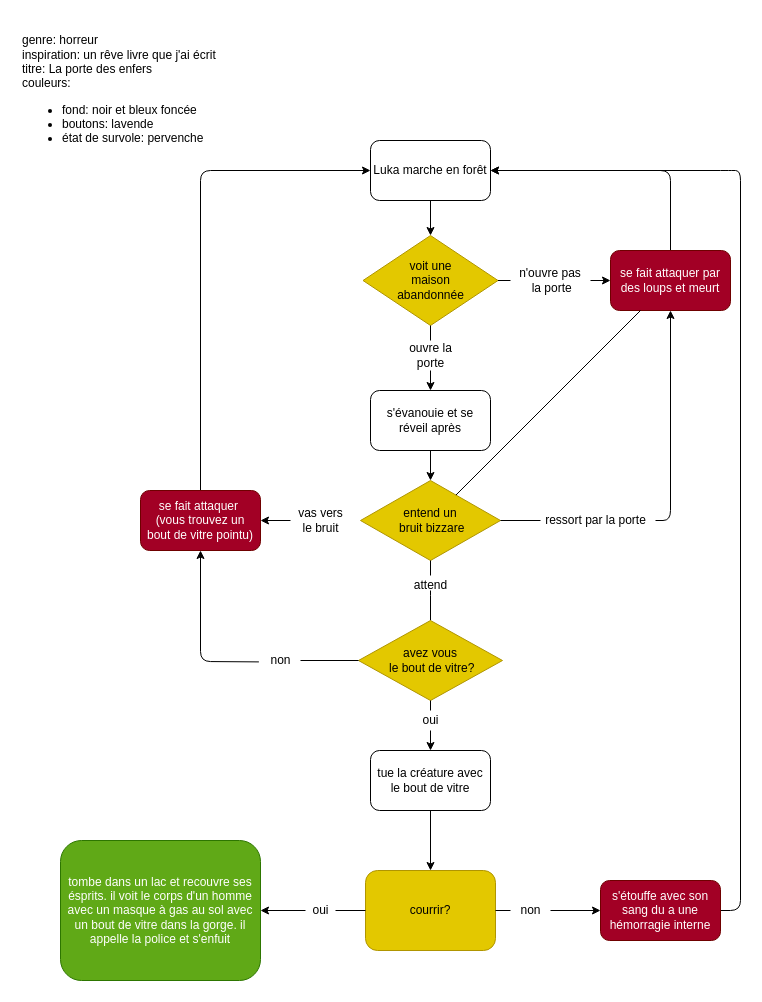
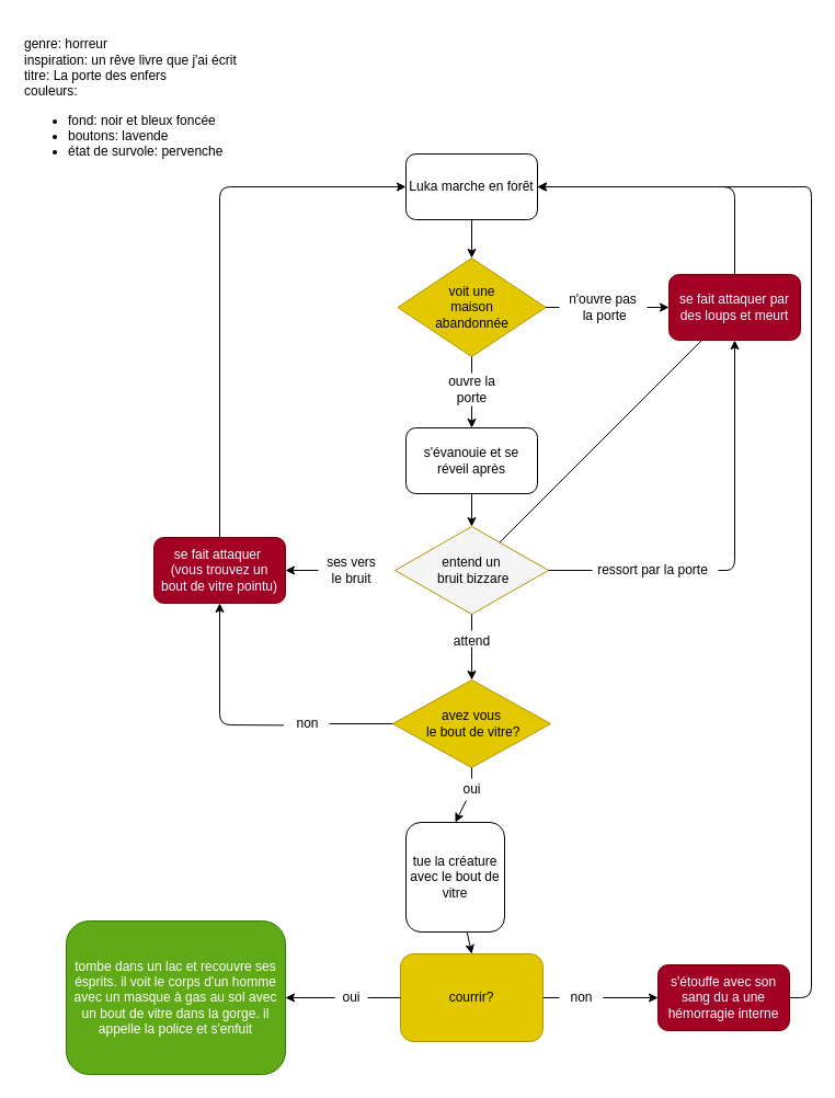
- <mxCell id="21" value="vas vers&lt;br&gt;le bruit" style="text;html=1;align=center;verticalAlign=middle;resizable=0;points=[];autosize=1;strokeColor=none;fillColor=none;" parent="1" vertex="1"><mxGeometry x="290" y="505" width="60" height="30" as="geometry" /></mxCell>
+ <mxCell id="21" value="ses vers&lt;br&gt;le bruit" style="text;html=1;align=center;verticalAlign=middle;resizable=0;points=[];autosize=1;strokeColor=none;fillColor=none;" parent="1" vertex="1"><mxGeometry x="290" y="505" width="60" height="30" as="geometry" /></mxCell>
- <mxCell id="16" value="entend un&lt;br&gt;&amp;nbsp;bruit bizzare" style="rhombus;whiteSpace=wrap;html=1;fillColor=#e3c800;fontColor=#000000;strokeColor=#B09500;" parent="1" vertex="1"><mxGeometry x="360" y="480" width="140" height="80" as="geometry" /></mxCell>
+ <mxCell id="16" value="entend un&lt;br&gt;&amp;nbsp;bruit bizzare" style="rhombus;whiteSpace=wrap;html=1;fillColor=#f5f5f5;fontColor=#000000;strokeColor=#B09500;" parent="1" vertex="1"><mxGeometry x="360" y="480" width="140" height="80" as="geometry" /></mxCell>
- <mxCell id="25" style="edgeStyle=none;html=1;entryX=0.5;entryY=0;entryDx=0;entryDy=0;endArrow=none;" parent="1" source="34" target="29" edge="1"><mxGeometry relative="1" as="geometry" /></mxCell>
+ <mxCell id="25" style="edgeStyle=none;html=1;entryX=0.5;entryY=0;entryDx=0;entryDy=0;" parent="1" source="34" target="29" edge="1"><mxGeometry relative="1" as="geometry" /></mxCell>
- <mxCell id="24" value="tue la créature avec le bout de vitre&lt;br&gt;" style="rounded=1;whiteSpace=wrap;html=1;" parent="1" vertex="1"><mxGeometry x="370" y="750" width="120" height="60" as="geometry" /></mxCell>
+ <mxCell id="24" value="tue la créature avec le bout de vitre&lt;br&gt;" style="rounded=1;whiteSpace=wrap;html=1;" parent="1" vertex="1"><mxGeometry x="370" y="750" width="90" height="100" as="geometry" /></mxCell>
